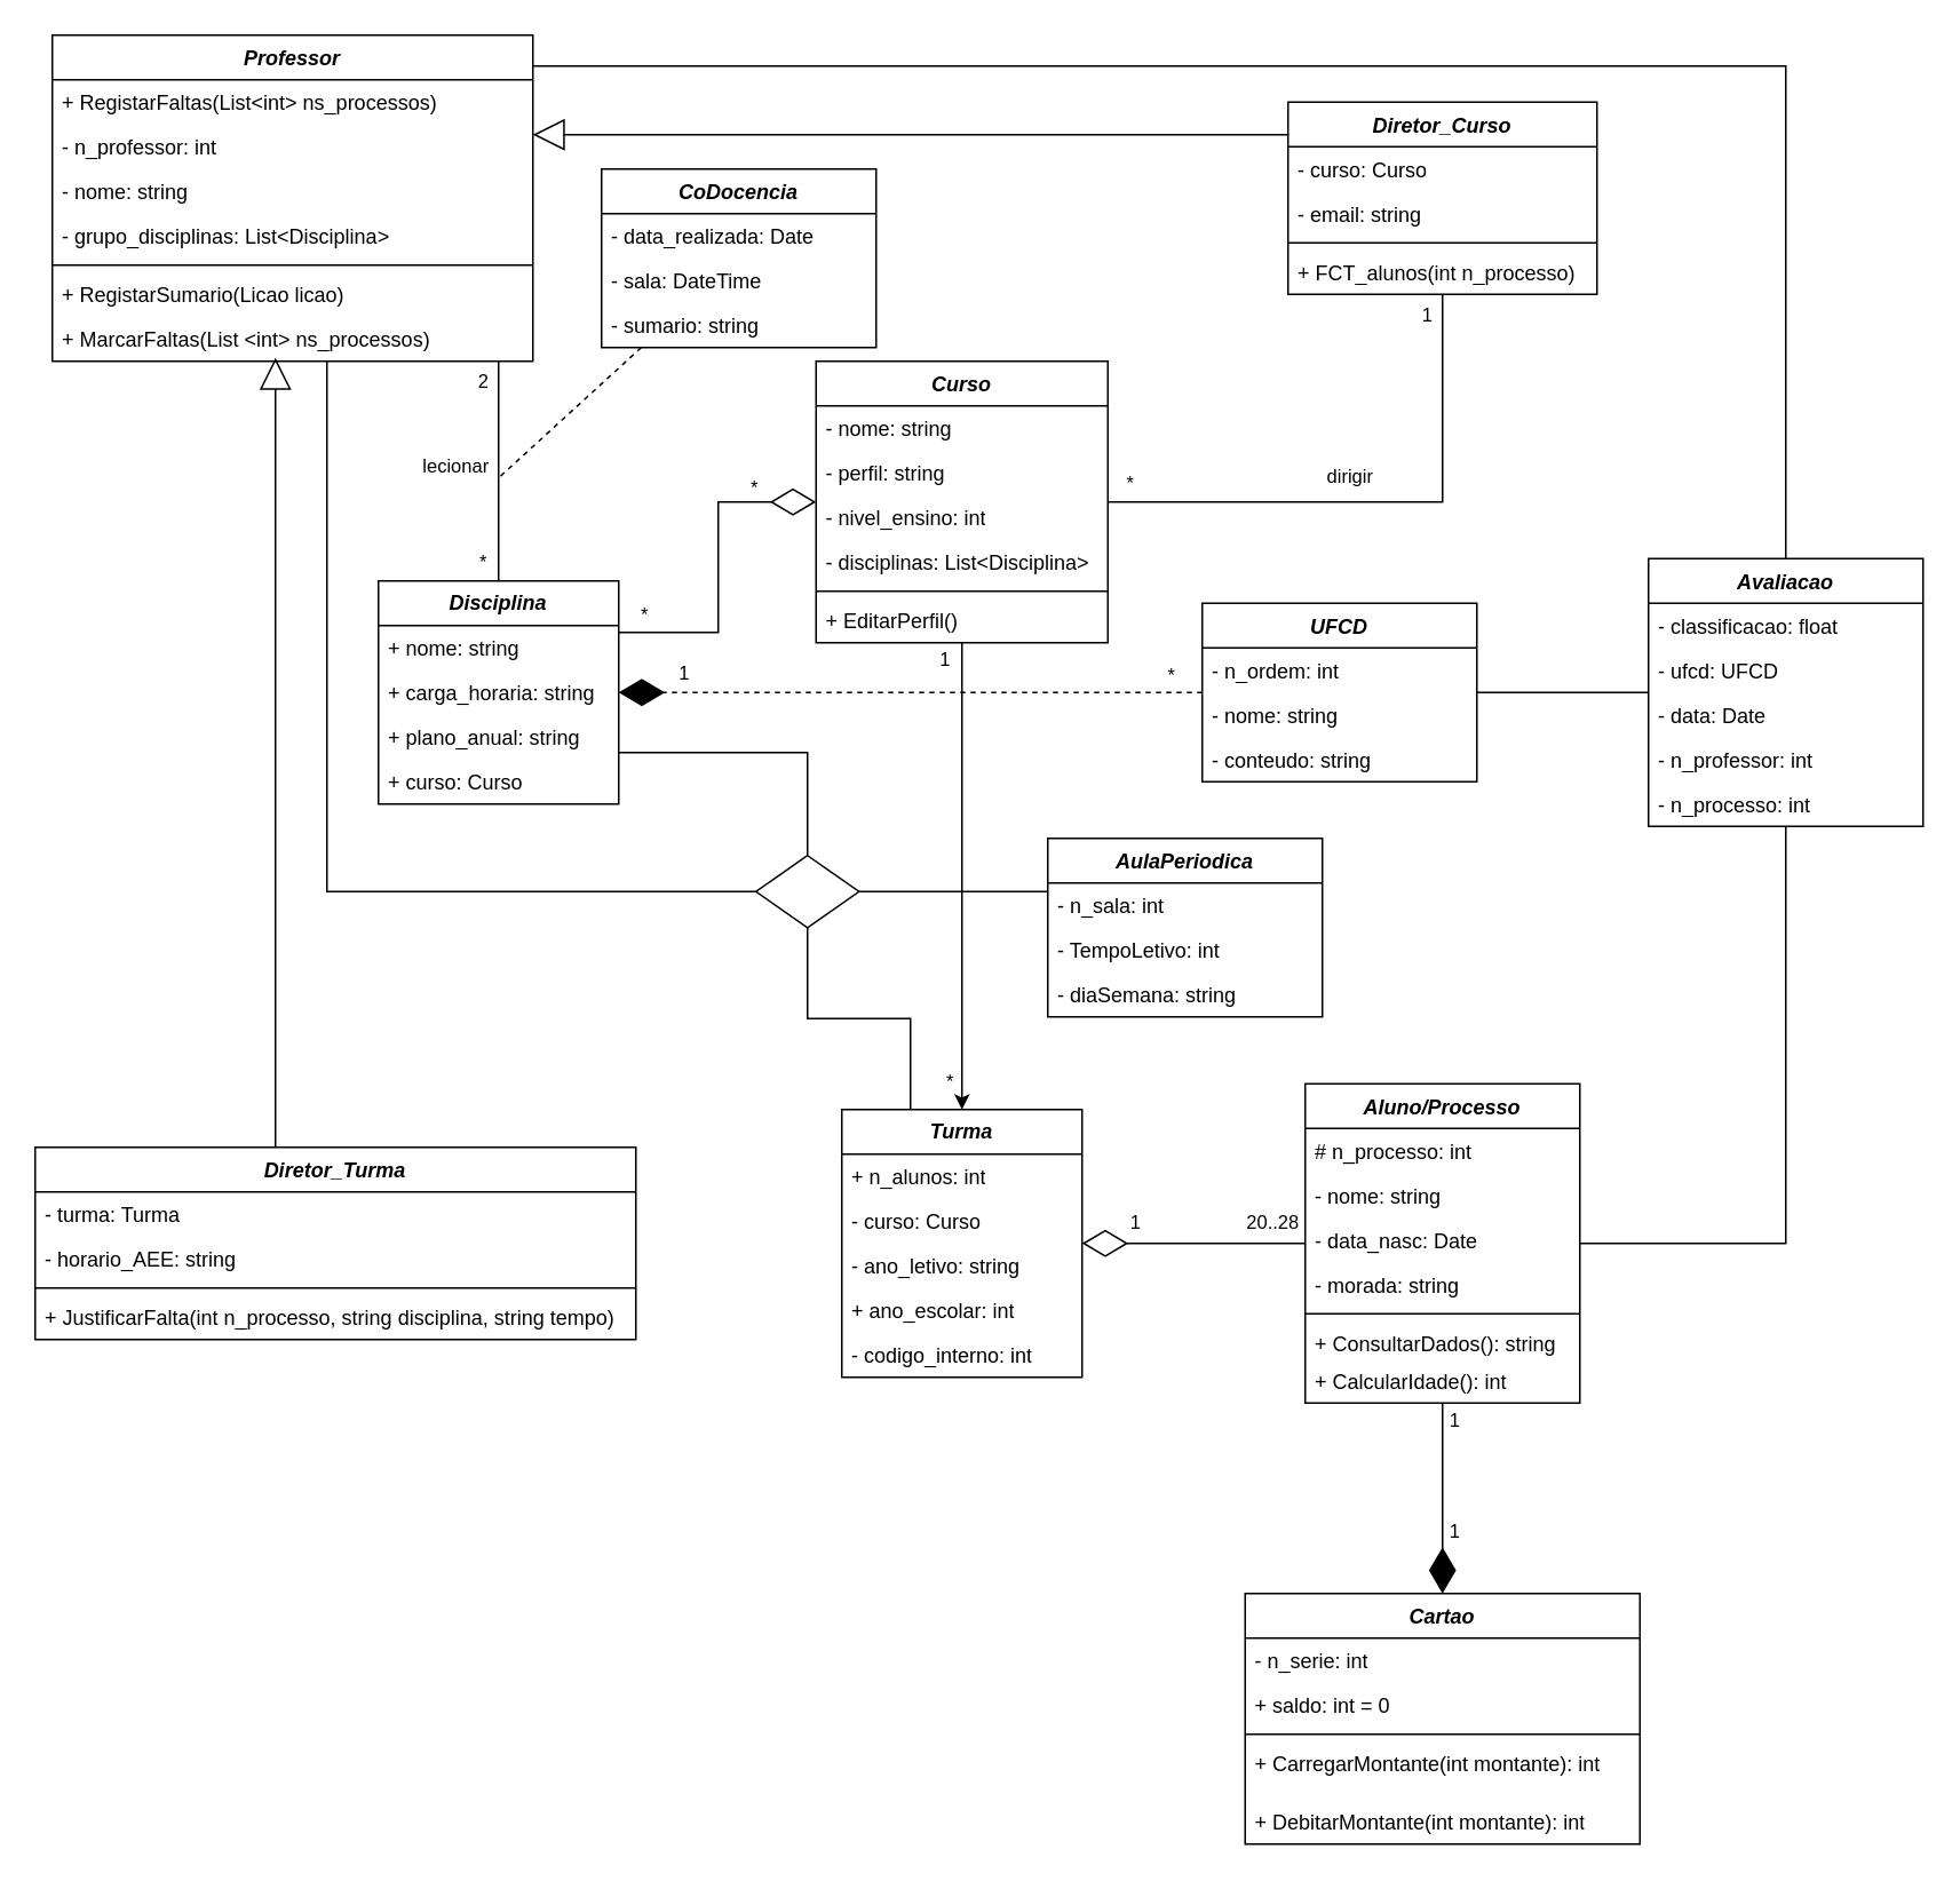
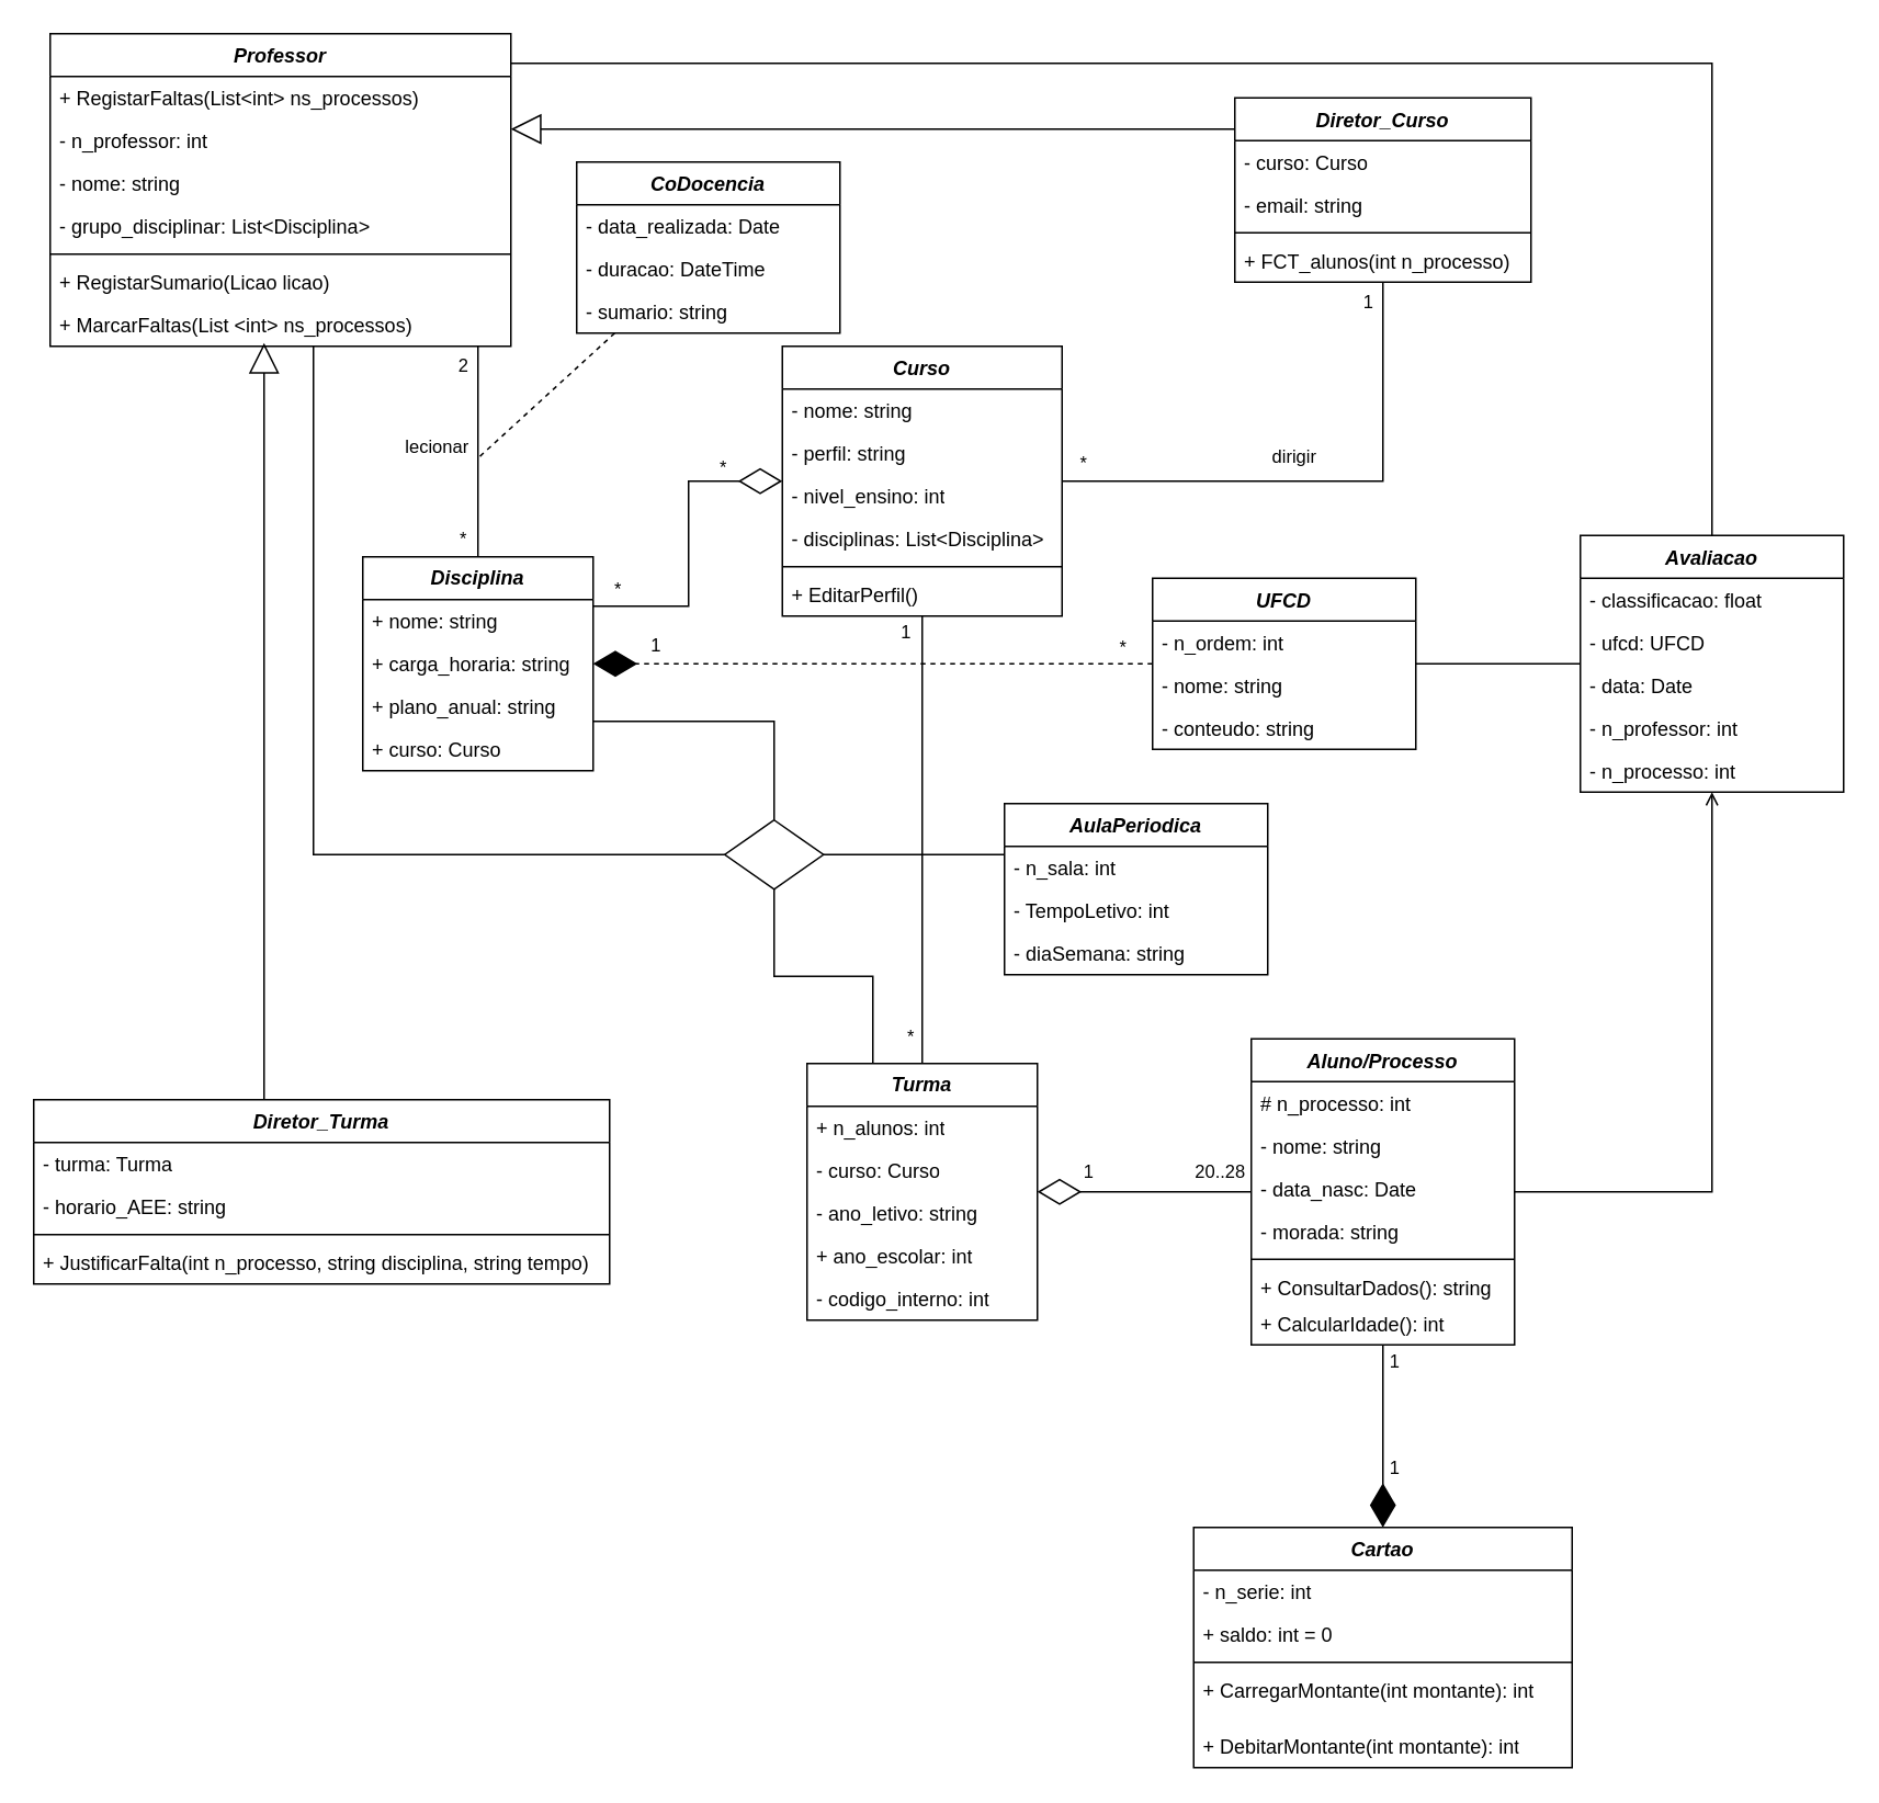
- <mxCell id="39" value="- grupo_disciplinas: List&amp;lt;Disciplina&amp;gt;" style="text;strokeColor=none;fillColor=none;align=left;verticalAlign=top;spacingLeft=4;spacingRight=4;overflow=hidden;rotatable=0;points=[[0,0.5],[1,0.5]];portConstraint=eastwest;whiteSpace=wrap;html=1;" parent="35" vertex="1"><mxGeometry y="104" width="280" height="26" as="geometry" /></mxCell>
+ <mxCell id="39" value="- grupo_disciplinar: List&amp;lt;Disciplina&amp;gt;" style="text;strokeColor=none;fillColor=none;align=left;verticalAlign=top;spacingLeft=4;spacingRight=4;overflow=hidden;rotatable=0;points=[[0,0.5],[1,0.5]];portConstraint=eastwest;whiteSpace=wrap;html=1;" parent="35" vertex="1"><mxGeometry y="104" width="280" height="26" as="geometry" /></mxCell>
- <mxCell id="72" value="- sala: DateTime" style="text;strokeColor=none;fillColor=none;align=left;verticalAlign=top;spacingLeft=4;spacingRight=4;overflow=hidden;rotatable=0;points=[[0,0.5],[1,0.5]];portConstraint=eastwest;whiteSpace=wrap;html=1;" vertex="1" parent="70"><mxGeometry y="52" width="160" height="26" as="geometry" /></mxCell>
+ <mxCell id="72" value="- duracao: DateTime" style="text;strokeColor=none;fillColor=none;align=left;verticalAlign=top;spacingLeft=4;spacingRight=4;overflow=hidden;rotatable=0;points=[[0,0.5],[1,0.5]];portConstraint=eastwest;whiteSpace=wrap;html=1;" vertex="1" parent="70"><mxGeometry y="52" width="160" height="26" as="geometry" /></mxCell>
- <mxCell id="101" value="" style="endArrow=none;html=1;edgeStyle=orthogonalEdgeStyle;rounded=0;" edge="1" parent="1" source="2" target="85"><mxGeometry relative="1" as="geometry"><mxPoint x="950" y="910" as="sourcePoint" /><mxPoint x="930" y="1038" as="targetPoint" /></mxGeometry></mxCell>
+ <mxCell id="101" value="" style="endArrow=open;html=1;edgeStyle=orthogonalEdgeStyle;rounded=0;" edge="1" parent="1" source="2" target="85"><mxGeometry relative="1" as="geometry"><mxPoint x="950" y="910" as="sourcePoint" /><mxPoint x="930" y="1038" as="targetPoint" /></mxGeometry></mxCell>
- <mxCell id="32" value="" style="endArrow=classic;html=1;rounded=0;" parent="1" source="25" target="19" edge="1"><mxGeometry relative="1" as="geometry"><mxPoint x="450" y="653" as="sourcePoint" /><mxPoint x="610" y="653" as="targetPoint" /></mxGeometry></mxCell>
+ <mxCell id="32" value="" style="endArrow=none;html=1;rounded=0;" parent="1" source="25" target="19" edge="1"><mxGeometry relative="1" as="geometry"><mxPoint x="450" y="653" as="sourcePoint" /><mxPoint x="610" y="653" as="targetPoint" /></mxGeometry></mxCell>
